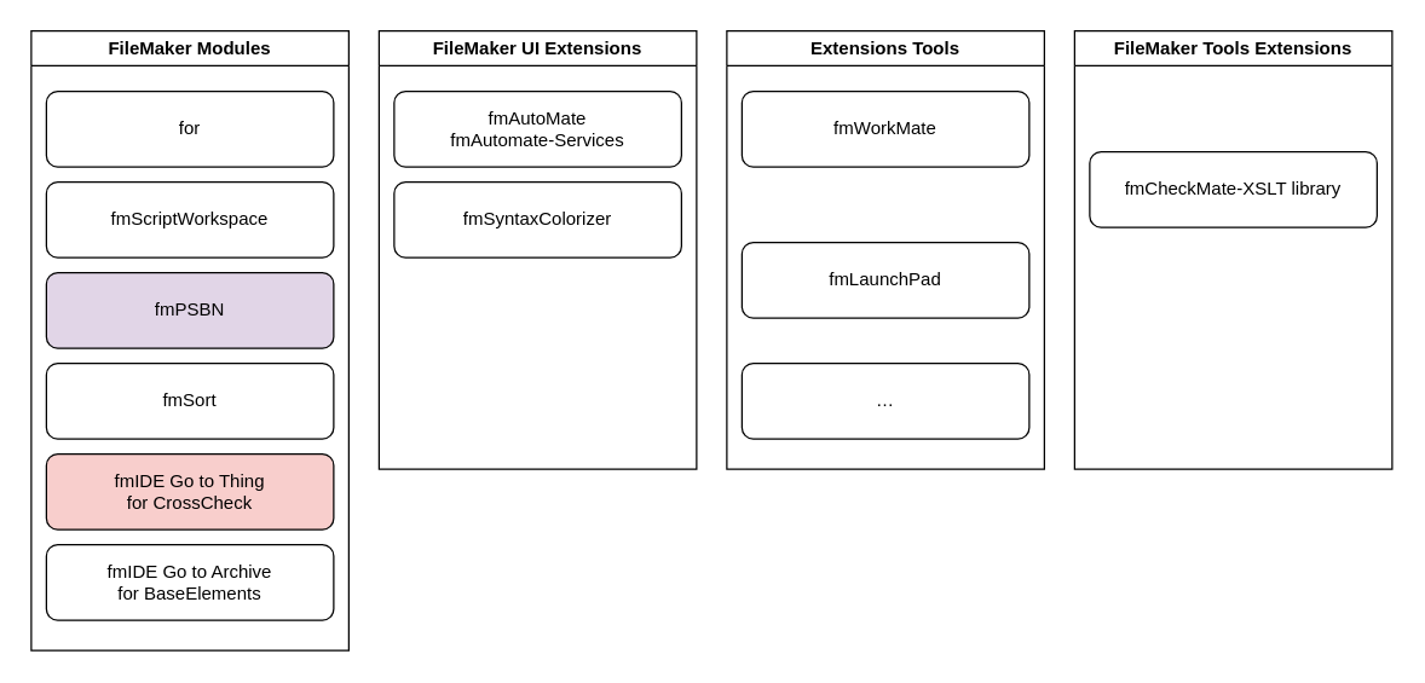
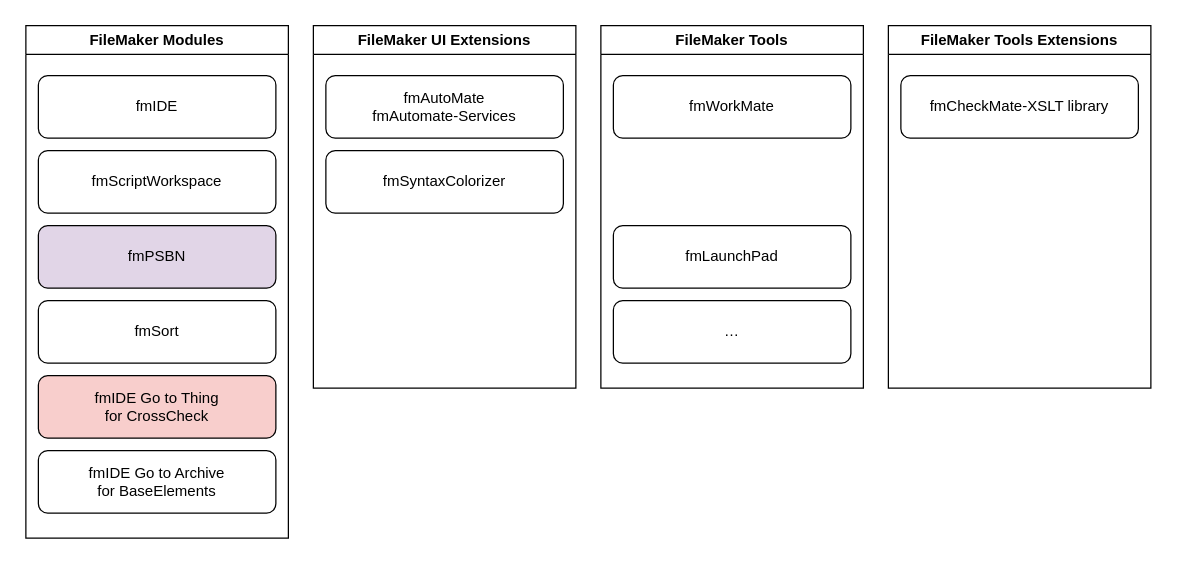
- <mxCell id="12" value="Extensions Tools" style="swimlane;whiteSpace=wrap;html=1;" vertex="1" parent="1"><mxGeometry x="480" y="20" width="210" height="290" as="geometry" /></mxCell>
+ <mxCell id="12" value="FileMaker Tools" style="swimlane;whiteSpace=wrap;html=1;" vertex="1" parent="1"><mxGeometry x="480" y="20" width="210" height="290" as="geometry" /></mxCell>
- <mxCell id="3" value="for" style="rounded=1;whiteSpace=wrap;html=1;" vertex="1" parent="2"><mxGeometry x="10" y="40" width="190" height="50" as="geometry" /></mxCell>
+ <mxCell id="3" value="fmIDE" style="rounded=1;whiteSpace=wrap;html=1;" vertex="1" parent="2"><mxGeometry x="10" y="40" width="190" height="50" as="geometry" /></mxCell>
- <mxCell id="17" value="fmCheckMate-XSLT library" style="rounded=1;whiteSpace=wrap;html=1;" vertex="1" parent="16"><mxGeometry x="10" y="80" width="190" height="50" as="geometry" /></mxCell>
+ <mxCell id="17" value="fmCheckMate-XSLT library" style="rounded=1;whiteSpace=wrap;html=1;" vertex="1" parent="16"><mxGeometry x="10" y="40" width="190" height="50" as="geometry" /></mxCell>
- <mxCell id="13" value="fmLaunchPad" style="rounded=1;whiteSpace=wrap;html=1;" vertex="1" parent="12"><mxGeometry x="10" y="140" width="190" height="50" as="geometry" /></mxCell>
+ <mxCell id="13" value="fmLaunchPad" style="rounded=1;whiteSpace=wrap;html=1;" vertex="1" parent="12"><mxGeometry x="10" y="160" width="190" height="50" as="geometry" /></mxCell>
